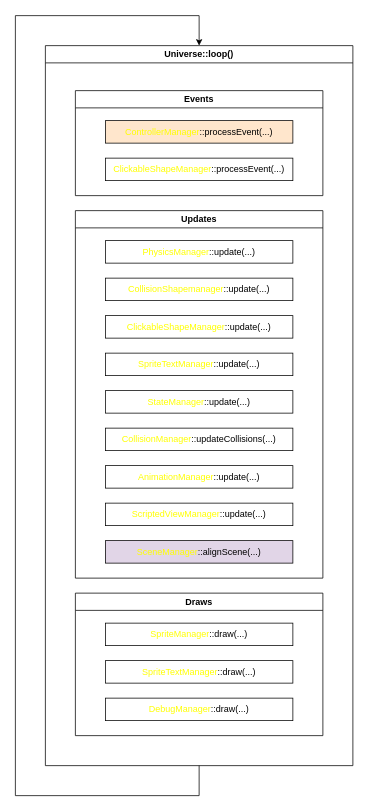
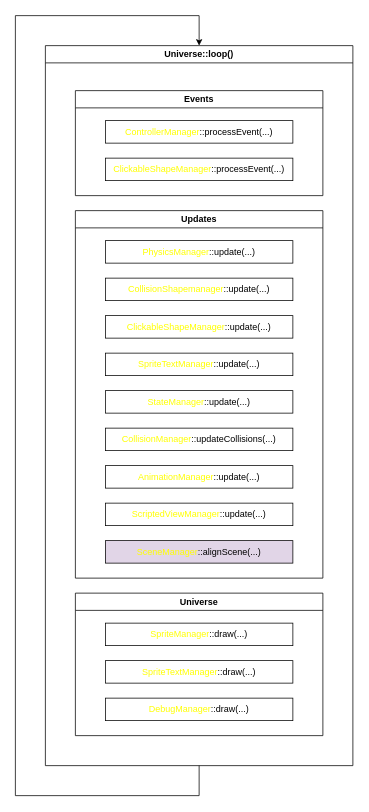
- <mxCell id="18" value="&lt;font color=&quot;#ffff00&quot;&gt;ControllerManager&lt;/font&gt;::processEvent(...)" style="rounded=0;whiteSpace=wrap;html=1;fillColor=#ffe6cc;" vertex="1" parent="17"><mxGeometry x="40" y="40" width="250" height="30" as="geometry" /></mxCell>
+ <mxCell id="18" value="&lt;font color=&quot;#ffff00&quot;&gt;ControllerManager&lt;/font&gt;::processEvent(...)" style="rounded=0;whiteSpace=wrap;html=1;" vertex="1" parent="17"><mxGeometry x="40" y="40" width="250" height="30" as="geometry" /></mxCell>
- <mxCell id="3" value="Draws" style="swimlane;whiteSpace=wrap;html=1;startSize=23;" vertex="1" parent="2"><mxGeometry x="40" y="730" width="330" height="190" as="geometry" /></mxCell>
+ <mxCell id="3" value="Universe" style="swimlane;whiteSpace=wrap;html=1;startSize=23;" vertex="1" parent="2"><mxGeometry x="40" y="730" width="330" height="190" as="geometry" /></mxCell>
